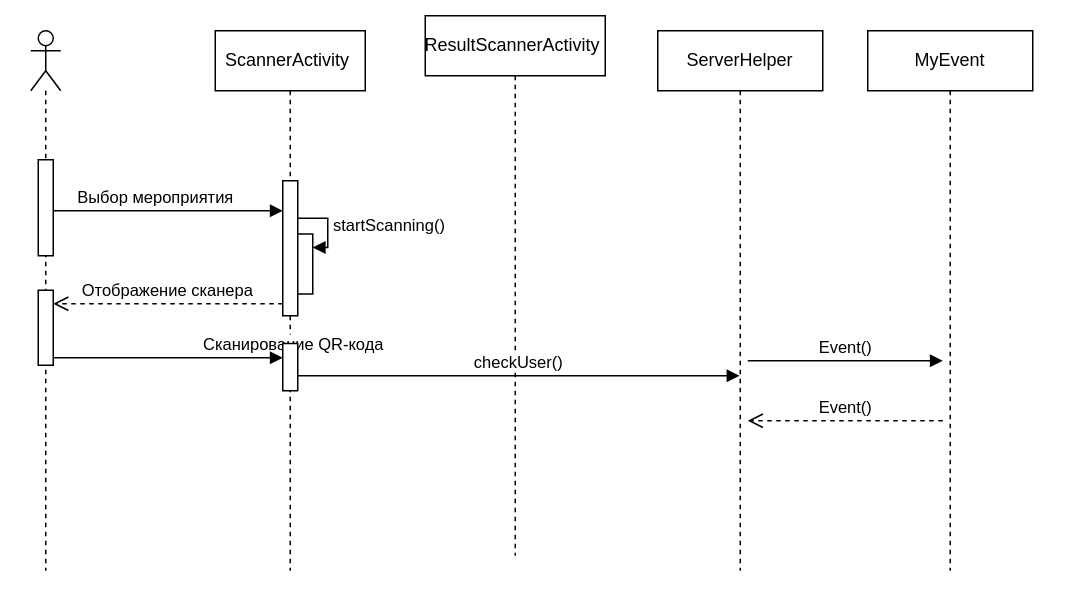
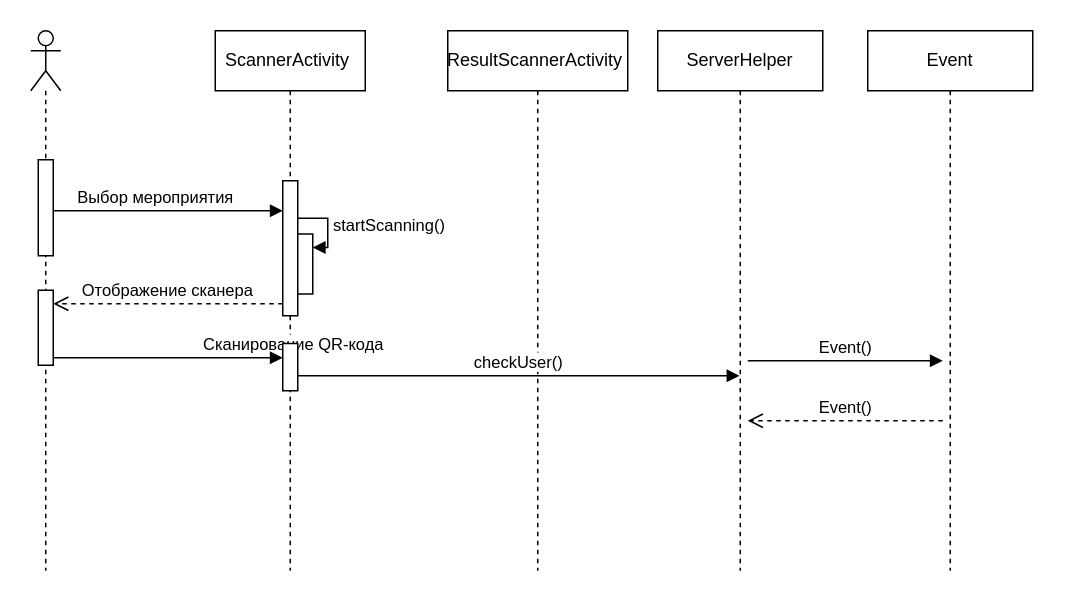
- <mxCell id="12" value="MyEvent" style="shape=umlLifeline;perimeter=lifelinePerimeter;whiteSpace=wrap;html=1;container=1;dropTarget=0;collapsible=0;recursiveResize=0;outlineConnect=0;portConstraint=eastwest;newEdgeStyle={&quot;edgeStyle&quot;:&quot;elbowEdgeStyle&quot;,&quot;elbow&quot;:&quot;vertical&quot;,&quot;curved&quot;:0,&quot;rounded&quot;:0};" vertex="1" parent="1"><mxGeometry x="578" width="110" height="360" as="geometry" y="20" /></mxCell>
+ <mxCell id="12" value="Event" style="shape=umlLifeline;perimeter=lifelinePerimeter;whiteSpace=wrap;html=1;container=1;dropTarget=0;collapsible=0;recursiveResize=0;outlineConnect=0;portConstraint=eastwest;newEdgeStyle={&quot;edgeStyle&quot;:&quot;elbowEdgeStyle&quot;,&quot;elbow&quot;:&quot;vertical&quot;,&quot;curved&quot;:0,&quot;rounded&quot;:0};" vertex="1" parent="1"><mxGeometry x="578" width="110" height="360" as="geometry" y="20" /></mxCell>
- <mxCell id="10" value="ResultScannerActivity&amp;nbsp;" style="shape=umlLifeline;perimeter=lifelinePerimeter;whiteSpace=wrap;html=1;container=1;dropTarget=0;collapsible=0;recursiveResize=0;outlineConnect=0;portConstraint=eastwest;newEdgeStyle={&quot;edgeStyle&quot;:&quot;elbowEdgeStyle&quot;,&quot;elbow&quot;:&quot;vertical&quot;,&quot;curved&quot;:0,&quot;rounded&quot;:0};" vertex="1" parent="1"><mxGeometry x="283" y="10" width="120" height="360" as="geometry" /></mxCell>
+ <mxCell id="10" value="ResultScannerActivity&amp;nbsp;" style="shape=umlLifeline;perimeter=lifelinePerimeter;whiteSpace=wrap;html=1;container=1;dropTarget=0;collapsible=0;recursiveResize=0;outlineConnect=0;portConstraint=eastwest;newEdgeStyle={&quot;edgeStyle&quot;:&quot;elbowEdgeStyle&quot;,&quot;elbow&quot;:&quot;vertical&quot;,&quot;curved&quot;:0,&quot;rounded&quot;:0};" vertex="1" parent="1"><mxGeometry x="298" width="120" height="360" as="geometry" y="20" /></mxCell>
